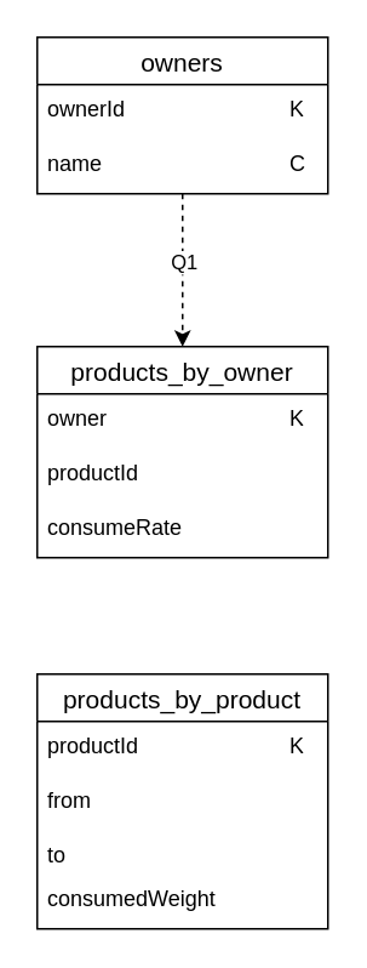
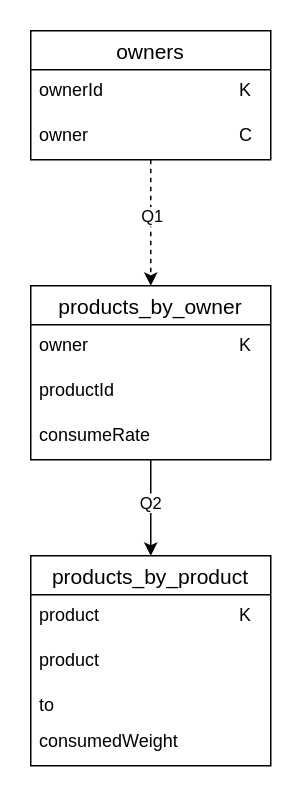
- <mxCell id="6" value="name&lt;span style=&quot;white-space: pre;&quot;&gt;&#09;&lt;/span&gt;&lt;span style=&quot;white-space: pre;&quot;&gt;&#09;&lt;/span&gt;&lt;span style=&quot;white-space: pre;&quot;&gt;&#09;&lt;/span&gt;&lt;span style=&quot;white-space: pre;&quot;&gt;&#09;&lt;/span&gt;C" style="text;strokeColor=none;fillColor=none;spacingLeft=4;spacingRight=4;overflow=hidden;rotatable=0;points=[[0,0.5],[1,0.5]];portConstraint=eastwest;fontSize=12;whiteSpace=wrap;html=1;" vertex="1" parent="4"><mxGeometry y="56" width="160" height="30" as="geometry" /></mxCell>
+ <mxCell id="6" value="owner&lt;span style=&quot;white-space: pre;&quot;&gt;&#09;&lt;/span&gt;&lt;span style=&quot;white-space: pre;&quot;&gt;&#09;&lt;/span&gt;&lt;span style=&quot;white-space: pre;&quot;&gt;&#09;&lt;/span&gt;&lt;span style=&quot;white-space: pre;&quot;&gt;&#09;&lt;/span&gt;C" style="text;strokeColor=none;fillColor=none;spacingLeft=4;spacingRight=4;overflow=hidden;rotatable=0;points=[[0,0.5],[1,0.5]];portConstraint=eastwest;fontSize=12;whiteSpace=wrap;html=1;" vertex="1" parent="4"><mxGeometry y="56" width="160" height="30" as="geometry" /></mxCell>
+ <mxCell id="7" style="edgeStyle=orthogonalEdgeStyle;rounded=0;orthogonalLoop=1;jettySize=auto;html=1;" edge="1" parent="1" source="9" target="13"><mxGeometry relative="1" as="geometry" /></mxCell>
+ <mxCell id="8" value="Q2" style="edgeLabel;html=1;align=center;verticalAlign=middle;resizable=0;points=[];" vertex="1" connectable="0" parent="7"><mxGeometry x="-0.119" y="-1" relative="1" as="geometry"><mxPoint as="offset" /></mxGeometry></mxCell>
- <mxCell id="14" value="productId&lt;span style=&quot;white-space: pre;&quot;&gt;&#09;&lt;/span&gt;&lt;span style=&quot;white-space: pre;&quot;&gt;&#09;&lt;/span&gt;&lt;span style=&quot;white-space: pre;&quot;&gt;&#09;&lt;/span&gt;&lt;span style=&quot;white-space: pre;&quot;&gt;&#09;&lt;/span&gt;K" style="text;strokeColor=none;fillColor=none;spacingLeft=4;spacingRight=4;overflow=hidden;rotatable=0;points=[[0,0.5],[1,0.5]];portConstraint=eastwest;fontSize=12;whiteSpace=wrap;html=1;" vertex="1" parent="13"><mxGeometry y="26" width="160" height="30" as="geometry" /></mxCell>
+ <mxCell id="14" value="product&lt;span style=&quot;white-space: pre;&quot;&gt;&#09;&lt;/span&gt;&lt;span style=&quot;white-space: pre;&quot;&gt;&#09;&lt;/span&gt;&lt;span style=&quot;white-space: pre;&quot;&gt;&#09;&lt;/span&gt;&lt;span style=&quot;white-space: pre;&quot;&gt;&#09;&lt;/span&gt;K" style="text;strokeColor=none;fillColor=none;spacingLeft=4;spacingRight=4;overflow=hidden;rotatable=0;points=[[0,0.5],[1,0.5]];portConstraint=eastwest;fontSize=12;whiteSpace=wrap;html=1;" vertex="1" parent="13"><mxGeometry y="26" width="160" height="30" as="geometry" /></mxCell>
- <mxCell id="15" value="from" style="text;strokeColor=none;fillColor=none;spacingLeft=4;spacingRight=4;overflow=hidden;rotatable=0;points=[[0,0.5],[1,0.5]];portConstraint=eastwest;fontSize=12;whiteSpace=wrap;html=1;" vertex="1" parent="13"><mxGeometry y="56" width="160" height="30" as="geometry" /></mxCell>
+ <mxCell id="15" value="product" style="text;strokeColor=none;fillColor=none;spacingLeft=4;spacingRight=4;overflow=hidden;rotatable=0;points=[[0,0.5],[1,0.5]];portConstraint=eastwest;fontSize=12;whiteSpace=wrap;html=1;" vertex="1" parent="13"><mxGeometry y="56" width="160" height="30" as="geometry" /></mxCell>
